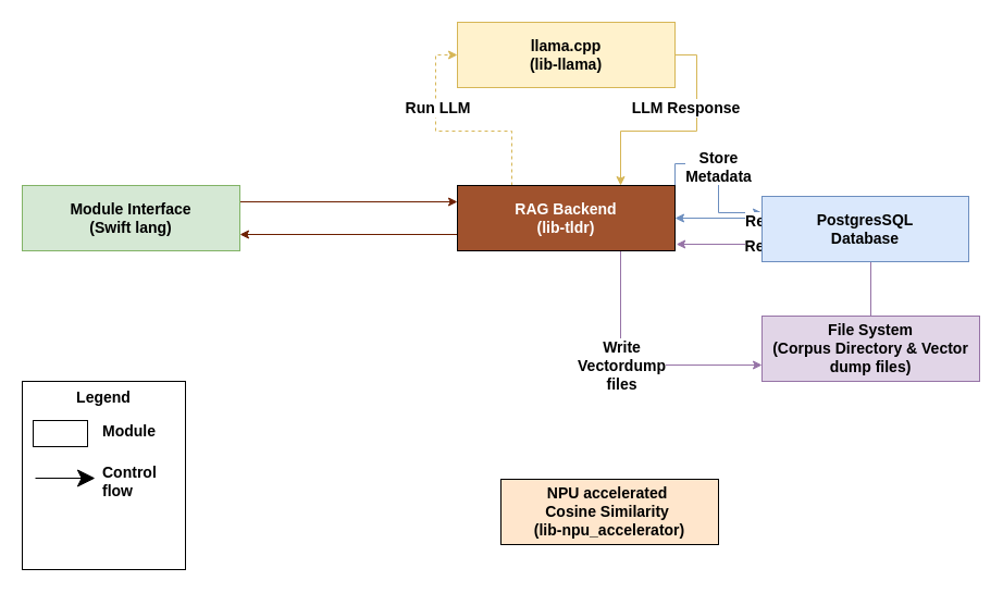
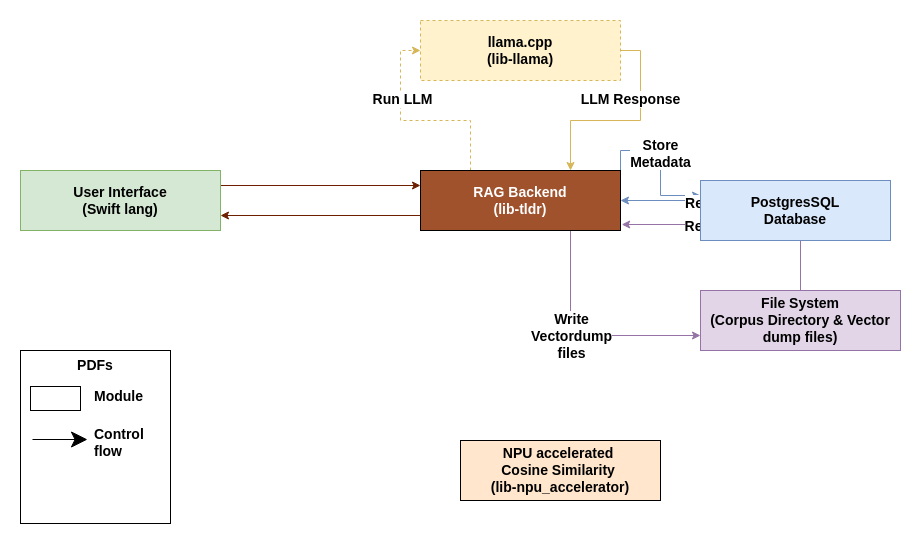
- <mxCell id="21" value="llama.cpp&lt;br style=&quot;font-size: 14px;&quot;&gt;(lib-llama)" style="rounded=0;whiteSpace=wrap;html=1;fontStyle=1;fontSize=14;fillColor=#fff2cc;strokeColor=#d6b656;" parent="1" vertex="1"><mxGeometry x="420" y="20" width="200" height="60" as="geometry" /></mxCell>
+ <mxCell id="21" value="llama.cpp&lt;br style=&quot;font-size: 14px;&quot;&gt;(lib-llama)" style="rounded=0;whiteSpace=wrap;html=1;fontStyle=1;fontSize=14;fillColor=#fff2cc;strokeColor=#d6b656;dashed=1;" parent="1" vertex="1"><mxGeometry x="420" y="20" width="200" height="60" as="geometry" /></mxCell>
- <mxCell id="3" value="Module Interface&lt;br style=&quot;font-size: 14px;&quot;&gt;(Swift lang)" style="rounded=0;whiteSpace=wrap;html=1;fillColor=#d5e8d4;strokeColor=#82b366;fontStyle=1;fontSize=14;" parent="1" vertex="1"><mxGeometry x="20" y="170" width="200" height="60" as="geometry" /></mxCell>
+ <mxCell id="3" value="User Interface&lt;br style=&quot;font-size: 14px;&quot;&gt;(Swift lang)" style="rounded=0;whiteSpace=wrap;html=1;fillColor=#d5e8d4;strokeColor=#82b366;fontStyle=1;fontSize=14;" parent="1" vertex="1"><mxGeometry x="20" y="170" width="200" height="60" as="geometry" /></mxCell>
- <mxCell id="24" value="Legend" style="text;html=1;strokeColor=none;fillColor=none;align=center;verticalAlign=middle;whiteSpace=wrap;rounded=0;fontStyle=1;fontSize=14;container=0;" parent="22" vertex="1"><mxGeometry x="45" width="60" height="30" as="geometry" /></mxCell>
+ <mxCell id="24" value="PDFs" style="text;html=1;strokeColor=none;fillColor=none;align=center;verticalAlign=middle;whiteSpace=wrap;rounded=0;fontStyle=1;fontSize=14;container=0;" parent="22" vertex="1"><mxGeometry x="45" width="60" height="30" as="geometry" /></mxCell>
